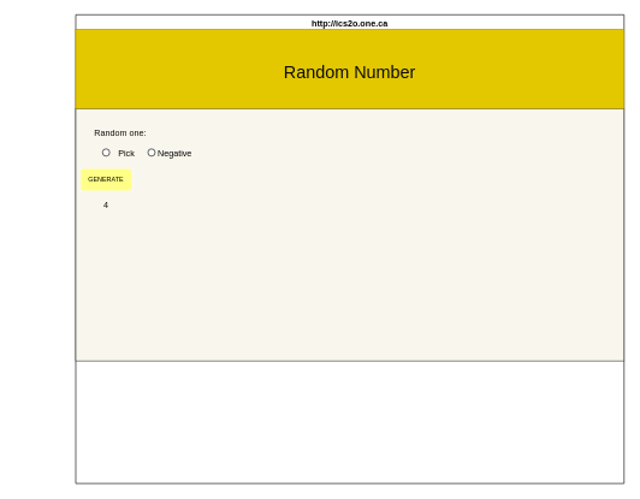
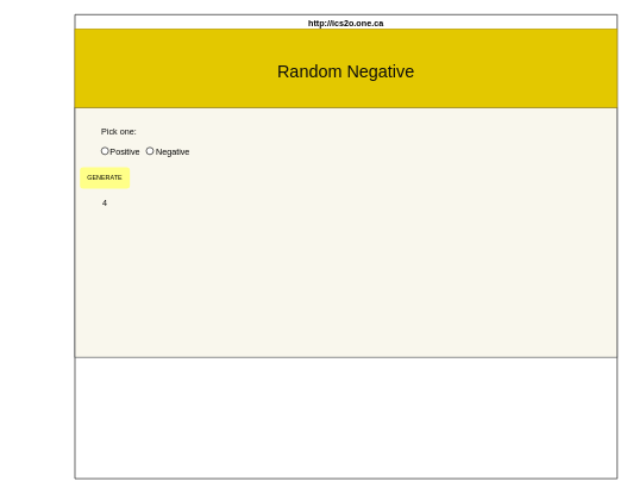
- <mxCell id="11" value="&lt;h1&gt;&lt;font color=&quot;#0d0d0d&quot;&gt;&lt;span style=&quot;font-weight: 400;&quot;&gt;Random Number&lt;/span&gt;&lt;/font&gt;&lt;/h1&gt;" style="text;html=1;strokeColor=none;fillColor=none;align=center;verticalAlign=middle;whiteSpace=wrap;rounded=0;" vertex="1" parent="1"><mxGeometry x="264" y="40" width="440" height="120" as="geometry" /></mxCell>
+ <mxCell id="11" value="&lt;h1&gt;&lt;font color=&quot;#0d0d0d&quot;&gt;&lt;span style=&quot;font-weight: 400;&quot;&gt;Random Negative&lt;/span&gt;&lt;/font&gt;&lt;/h1&gt;" style="text;html=1;strokeColor=none;fillColor=none;align=center;verticalAlign=middle;whiteSpace=wrap;rounded=0;" vertex="1" parent="1"><mxGeometry x="264" y="40" width="440" height="120" as="geometry" /></mxCell>
- <mxCell id="4" value="Random one:" style="text;html=1;strokeColor=none;fillColor=none;align=center;verticalAlign=middle;whiteSpace=wrap;rounded=0;fontColor=#0D0D0D;" vertex="1" parent="2"><mxGeometry x="-13" y="150" width="150" height="30" as="geometry" /></mxCell>
+ <mxCell id="4" value="Pick one:" style="text;html=1;strokeColor=none;fillColor=none;align=center;verticalAlign=middle;whiteSpace=wrap;rounded=0;fontColor=#0D0D0D;" vertex="1" parent="2"><mxGeometry x="-13" y="150" width="150" height="30" as="geometry" /></mxCell>
- <mxCell id="10" value="Pick" style="text;html=1;align=center;verticalAlign=middle;resizable=0;points=[];autosize=1;strokeColor=none;fillColor=none;" vertex="1" parent="2"><mxGeometry x="35" y="177" width="70" height="30" as="geometry" /></mxCell>
+ <mxCell id="10" value="Positive" style="text;html=1;align=center;verticalAlign=middle;resizable=0;points=[];autosize=1;strokeColor=none;fillColor=none;" vertex="1" parent="2"><mxGeometry x="35" y="177" width="70" height="30" as="geometry" /></mxCell>
